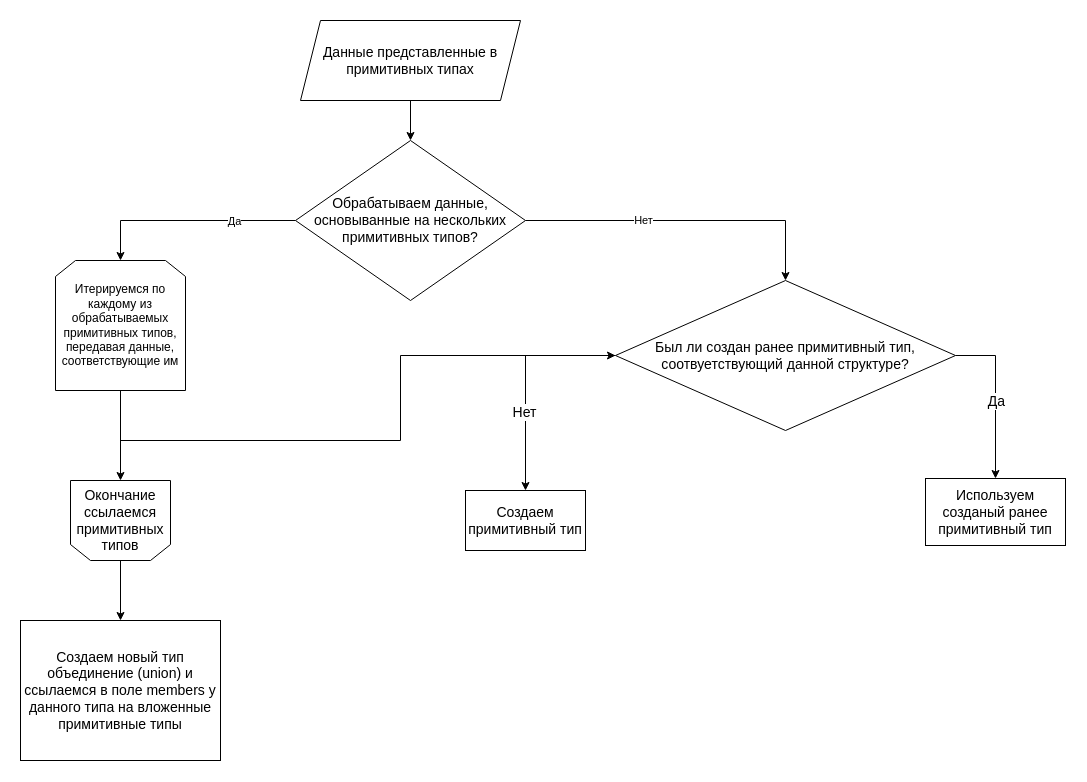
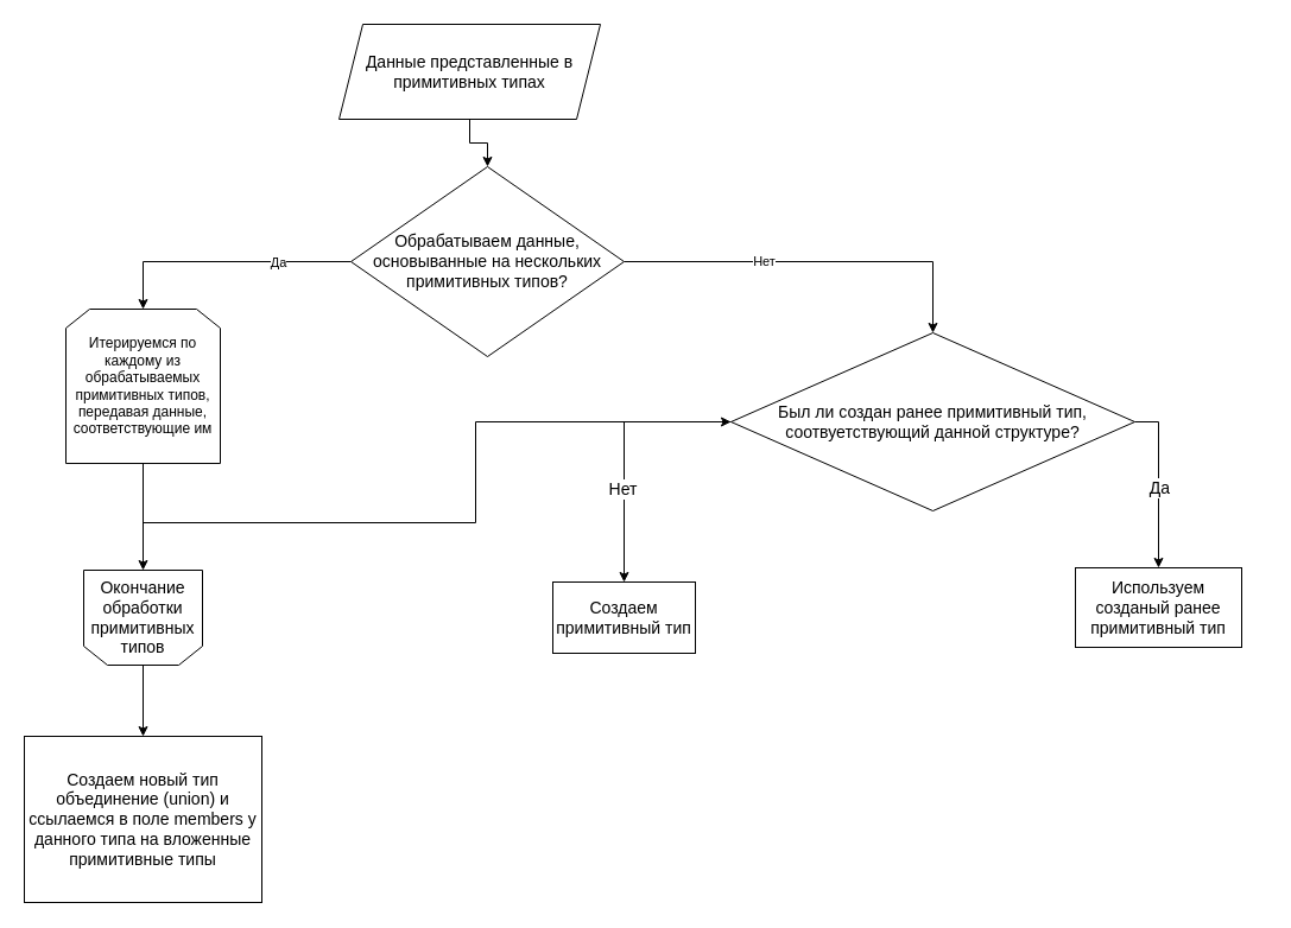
- <mxCell id="11" value="&lt;span style=&quot;font-size: 14px;&quot;&gt;Данные представленные в примитивных типах&lt;br&gt;&lt;/span&gt;" style="shape=parallelogram;perimeter=parallelogramPerimeter;whiteSpace=wrap;html=1;fixedSize=1;" vertex="1" parent="1"><mxGeometry x="300" y="20" width="220" height="80" as="geometry" /></mxCell>
+ <mxCell id="11" value="&lt;span style=&quot;font-size: 14px;&quot;&gt;Данные представленные в примитивных типах&lt;br&gt;&lt;/span&gt;" style="shape=parallelogram;perimeter=parallelogramPerimeter;whiteSpace=wrap;html=1;fixedSize=1;" vertex="1" parent="1"><mxGeometry x="285" y="20" width="220" height="80" as="geometry" /></mxCell>
- <mxCell id="18" value="&lt;span style=&quot;font-size: 14px;&quot;&gt;Используем созданый ранее примитивный тип&lt;/span&gt;" style="rounded=0;whiteSpace=wrap;html=1;" vertex="1" parent="1"><mxGeometry x="925" y="478" width="140" height="67" as="geometry" /></mxCell>
+ <mxCell id="18" value="&lt;span style=&quot;font-size: 14px;&quot;&gt;Используем созданый ранее примитивный тип&lt;/span&gt;" style="rounded=0;whiteSpace=wrap;html=1;" vertex="1" parent="1"><mxGeometry x="905" y="478" width="140" height="67" as="geometry" /></mxCell>
- <mxCell id="20" value="&lt;span style=&quot;font-size: 14px;&quot;&gt;Окончание ссылаемся примитивных типов&lt;/span&gt;" style="shape=loopLimit;whiteSpace=wrap;html=1;direction=west;" vertex="1" parent="1"><mxGeometry x="70" y="480" width="100" height="80" as="geometry" /></mxCell>
+ <mxCell id="20" value="&lt;span style=&quot;font-size: 14px;&quot;&gt;Окончание обработки примитивных типов&lt;/span&gt;" style="shape=loopLimit;whiteSpace=wrap;html=1;direction=west;" vertex="1" parent="1"><mxGeometry x="70" y="480" width="100" height="80" as="geometry" /></mxCell>
